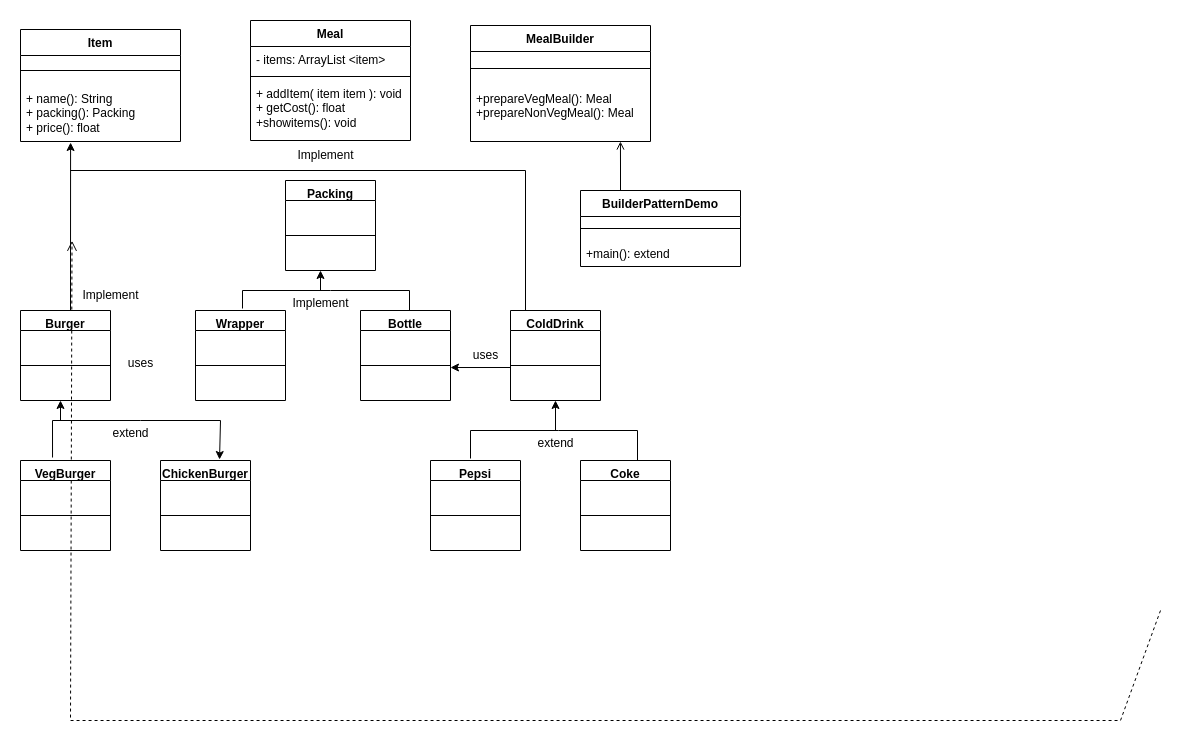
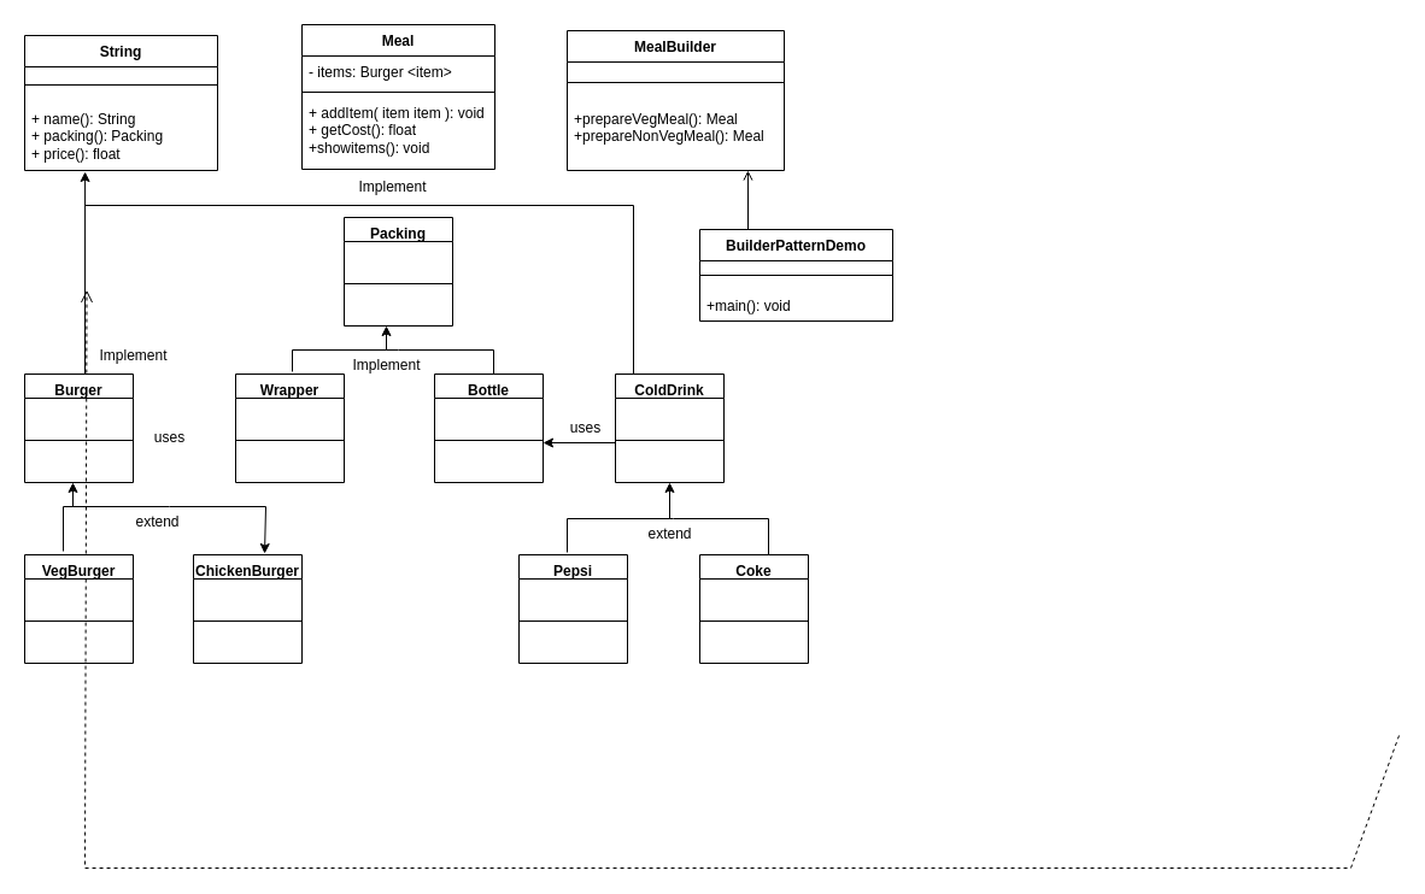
- <mxCell id="3" value="Item" style="swimlane;fontStyle=1;align=center;verticalAlign=top;childLayout=stackLayout;horizontal=1;startSize=26;horizontalStack=0;resizeParent=1;resizeParentMax=0;resizeLast=0;collapsible=1;marginBottom=0;whiteSpace=wrap;html=1;" vertex="1" parent="1"><mxGeometry x="20" y="29" width="160" height="112" as="geometry" /></mxCell>
+ <mxCell id="3" value="String" style="swimlane;fontStyle=1;align=center;verticalAlign=top;childLayout=stackLayout;horizontal=1;startSize=26;horizontalStack=0;resizeParent=1;resizeParentMax=0;resizeLast=0;collapsible=1;marginBottom=0;whiteSpace=wrap;html=1;" vertex="1" parent="1"><mxGeometry x="20" y="29" width="160" height="112" as="geometry" /></mxCell>
- <mxCell id="10" value="- items: ArrayList &amp;lt;item&amp;gt;" style="text;strokeColor=none;fillColor=none;align=left;verticalAlign=top;spacingLeft=4;spacingRight=4;overflow=hidden;rotatable=0;points=[[0,0.5],[1,0.5]];portConstraint=eastwest;whiteSpace=wrap;html=1;" vertex="1" parent="9"><mxGeometry y="26" width="160" height="26" as="geometry" /></mxCell>
+ <mxCell id="10" value="- items: Burger &amp;lt;item&amp;gt;" style="text;strokeColor=none;fillColor=none;align=left;verticalAlign=top;spacingLeft=4;spacingRight=4;overflow=hidden;rotatable=0;points=[[0,0.5],[1,0.5]];portConstraint=eastwest;whiteSpace=wrap;html=1;" vertex="1" parent="9"><mxGeometry y="26" width="160" height="26" as="geometry" /></mxCell>
- <mxCell id="35" value="+main(): extend" style="text;strokeColor=none;fillColor=none;align=left;verticalAlign=top;spacingLeft=4;spacingRight=4;overflow=hidden;rotatable=0;points=[[0,0.5],[1,0.5]];portConstraint=eastwest;whiteSpace=wrap;html=1;" vertex="1" parent="33"><mxGeometry y="50" width="160" height="26" as="geometry" /></mxCell>
+ <mxCell id="35" value="+main(): void" style="text;strokeColor=none;fillColor=none;align=left;verticalAlign=top;spacingLeft=4;spacingRight=4;overflow=hidden;rotatable=0;points=[[0,0.5],[1,0.5]];portConstraint=eastwest;whiteSpace=wrap;html=1;" vertex="1" parent="33"><mxGeometry y="50" width="160" height="26" as="geometry" /></mxCell>
